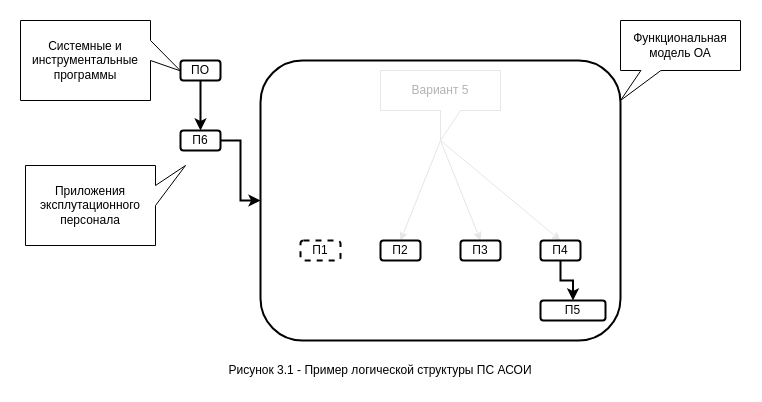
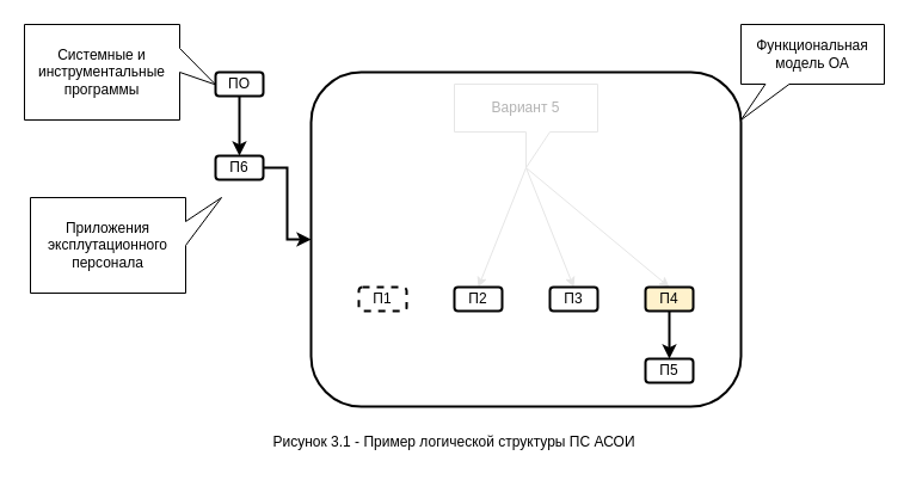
- <mxCell id="18" value="П4" style="rounded=1;whiteSpace=wrap;html=1;strokeWidth=2;" parent="1" vertex="1"><mxGeometry x="540" y="240" width="40" height="20" as="geometry" /></mxCell>
+ <mxCell id="18" value="П4" style="rounded=1;whiteSpace=wrap;html=1;strokeWidth=2;fillColor=#fff2cc;" parent="1" vertex="1"><mxGeometry x="540" y="240" width="40" height="20" as="geometry" /></mxCell>
- <mxCell id="19" value="П5" style="rounded=1;whiteSpace=wrap;html=1;strokeWidth=2;" parent="1" vertex="1"><mxGeometry x="540" y="300" width="65" height="20" as="geometry" /></mxCell>
+ <mxCell id="19" value="П5" style="rounded=1;whiteSpace=wrap;html=1;strokeWidth=2;" parent="1" vertex="1"><mxGeometry x="540" y="300" width="40" height="20" as="geometry" /></mxCell>
